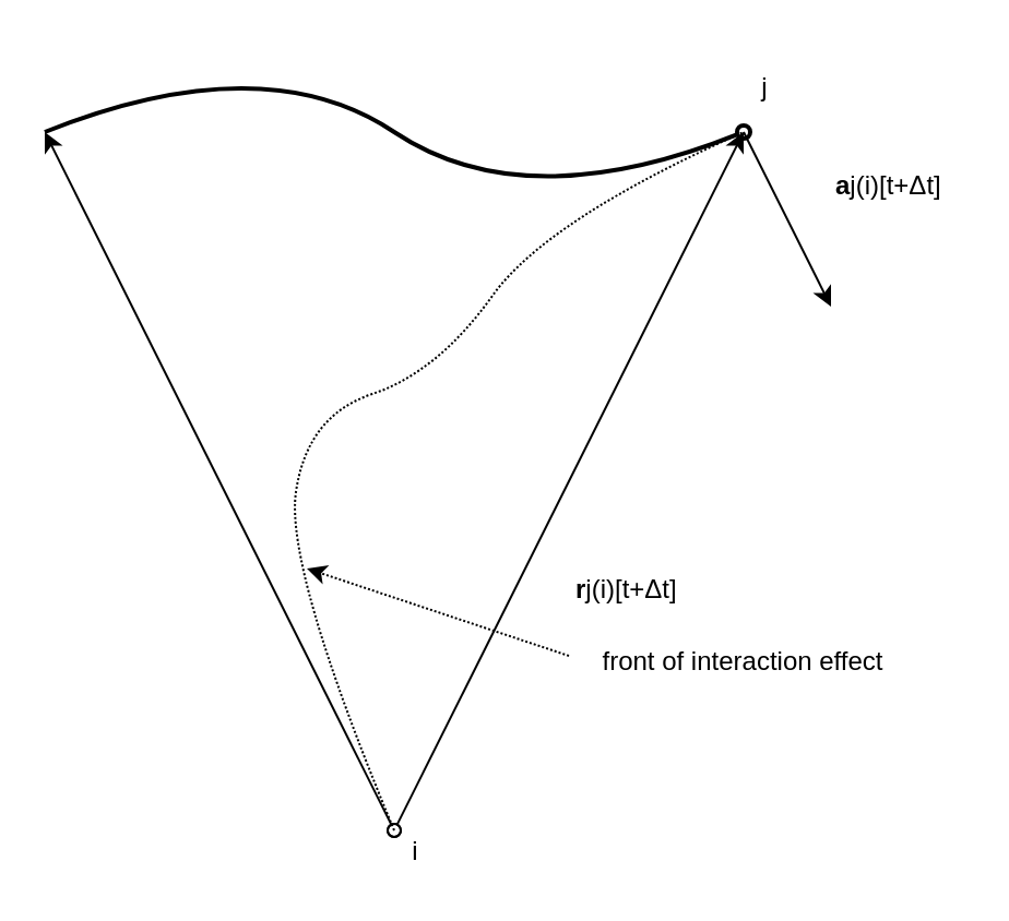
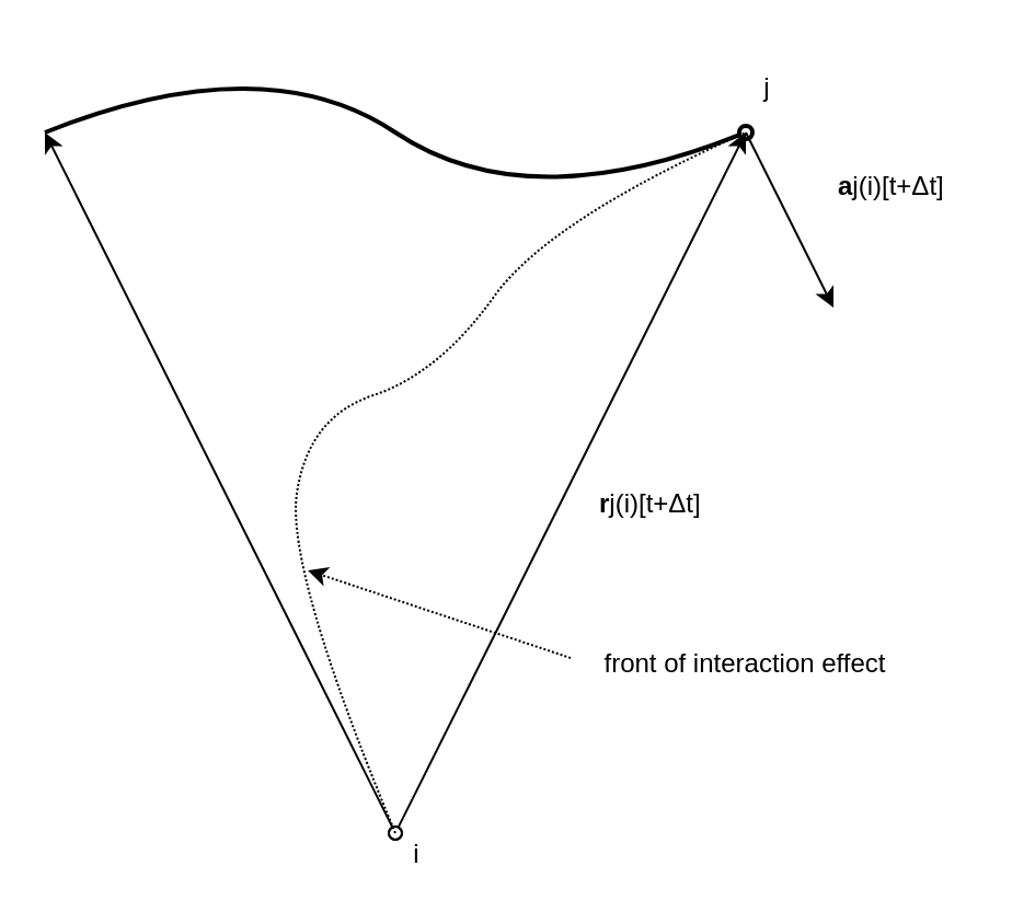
- <mxCell id="9" value="&amp;nbsp;&lt;b&gt;r&lt;/b&gt;j(i)[t+Δt]" style="text;html=1;strokeColor=none;fillColor=none;align=center;verticalAlign=middle;whiteSpace=wrap;rounded=0;" parent="1" vertex="1"><mxGeometry x="250" y="260" width="70" height="20" as="geometry" /></mxCell>
+ <mxCell id="9" value="&amp;nbsp;&lt;b&gt;r&lt;/b&gt;j(i)[t+Δt]" style="text;html=1;strokeColor=none;fillColor=none;align=center;verticalAlign=middle;whiteSpace=wrap;rounded=0;" parent="1" vertex="1"><mxGeometry x="260" y="220" width="70" height="20" as="geometry" /></mxCell>
